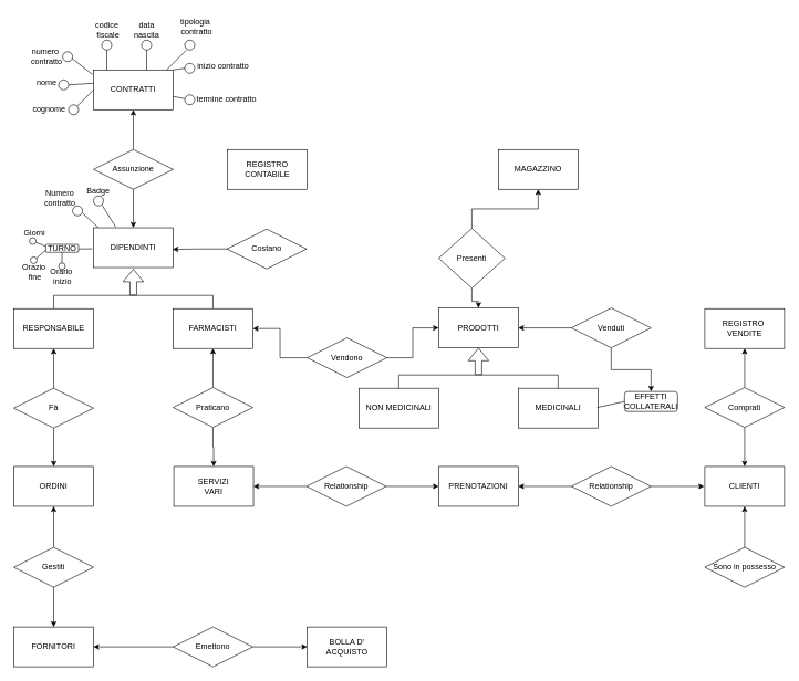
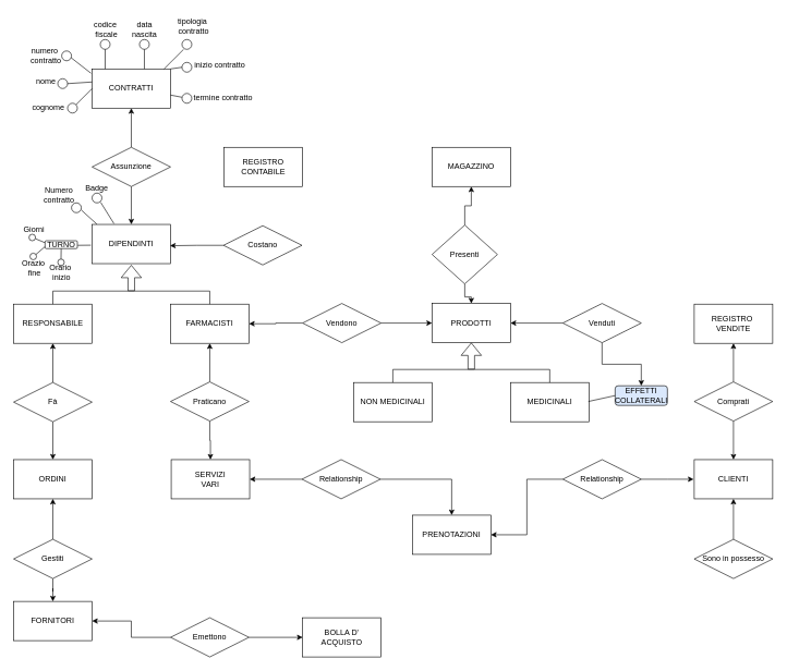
- <mxCell id="26" value="MAGAZZINO" style="rounded=0;whiteSpace=wrap;html=1;" parent="1" vertex="1"><mxGeometry x="750" y="225" width="120" height="60" as="geometry" /></mxCell>
+ <mxCell id="26" value="MAGAZZINO" style="rounded=0;whiteSpace=wrap;html=1;" parent="1" vertex="1"><mxGeometry x="660" y="225" width="120" height="60" as="geometry" /></mxCell>
- <mxCell id="15" value="Vendono" style="shape=rhombus;perimeter=rhombusPerimeter;whiteSpace=wrap;html=1;align=center;" parent="1" vertex="1"><mxGeometry x="462" y="509" width="120" height="60" as="geometry" /></mxCell>
+ <mxCell id="15" value="Vendono" style="shape=rhombus;perimeter=rhombusPerimeter;whiteSpace=wrap;html=1;align=center;" parent="1" vertex="1"><mxGeometry x="462" y="464" width="120" height="60" as="geometry" /></mxCell>
- <mxCell id="83" value="EFFETTI&lt;div&gt;COLLATERALI&lt;/div&gt;" style="rounded=1;whiteSpace=wrap;html=1;" parent="1" vertex="1"><mxGeometry x="940" y="590" width="80" height="30" as="geometry" /></mxCell>
+ <mxCell id="83" value="EFFETTI&lt;div&gt;COLLATERALI&lt;/div&gt;" style="rounded=1;whiteSpace=wrap;html=1;fillColor=#dae8fc;" parent="1" vertex="1"><mxGeometry x="940" y="590" width="80" height="30" as="geometry" /></mxCell>
- <mxCell id="102" value="PRENOTAZIONI" style="rounded=0;whiteSpace=wrap;html=1;" vertex="1" parent="1"><mxGeometry x="660" y="703" width="120" height="60" as="geometry" /></mxCell>
+ <mxCell id="102" value="PRENOTAZIONI" style="rounded=0;whiteSpace=wrap;html=1;" vertex="1" parent="1"><mxGeometry x="630" y="788" width="120" height="60" as="geometry" /></mxCell>
- <mxCell id="38" value="FORNITORI" style="rounded=0;whiteSpace=wrap;html=1;" parent="1" vertex="1"><mxGeometry y="945" width="120" height="60" as="geometry" x="20" /></mxCell>
+ <mxCell id="38" value="FORNITORI" style="rounded=0;whiteSpace=wrap;html=1;" parent="1" vertex="1"><mxGeometry x="20" y="920" width="120" height="60" as="geometry" /></mxCell>
